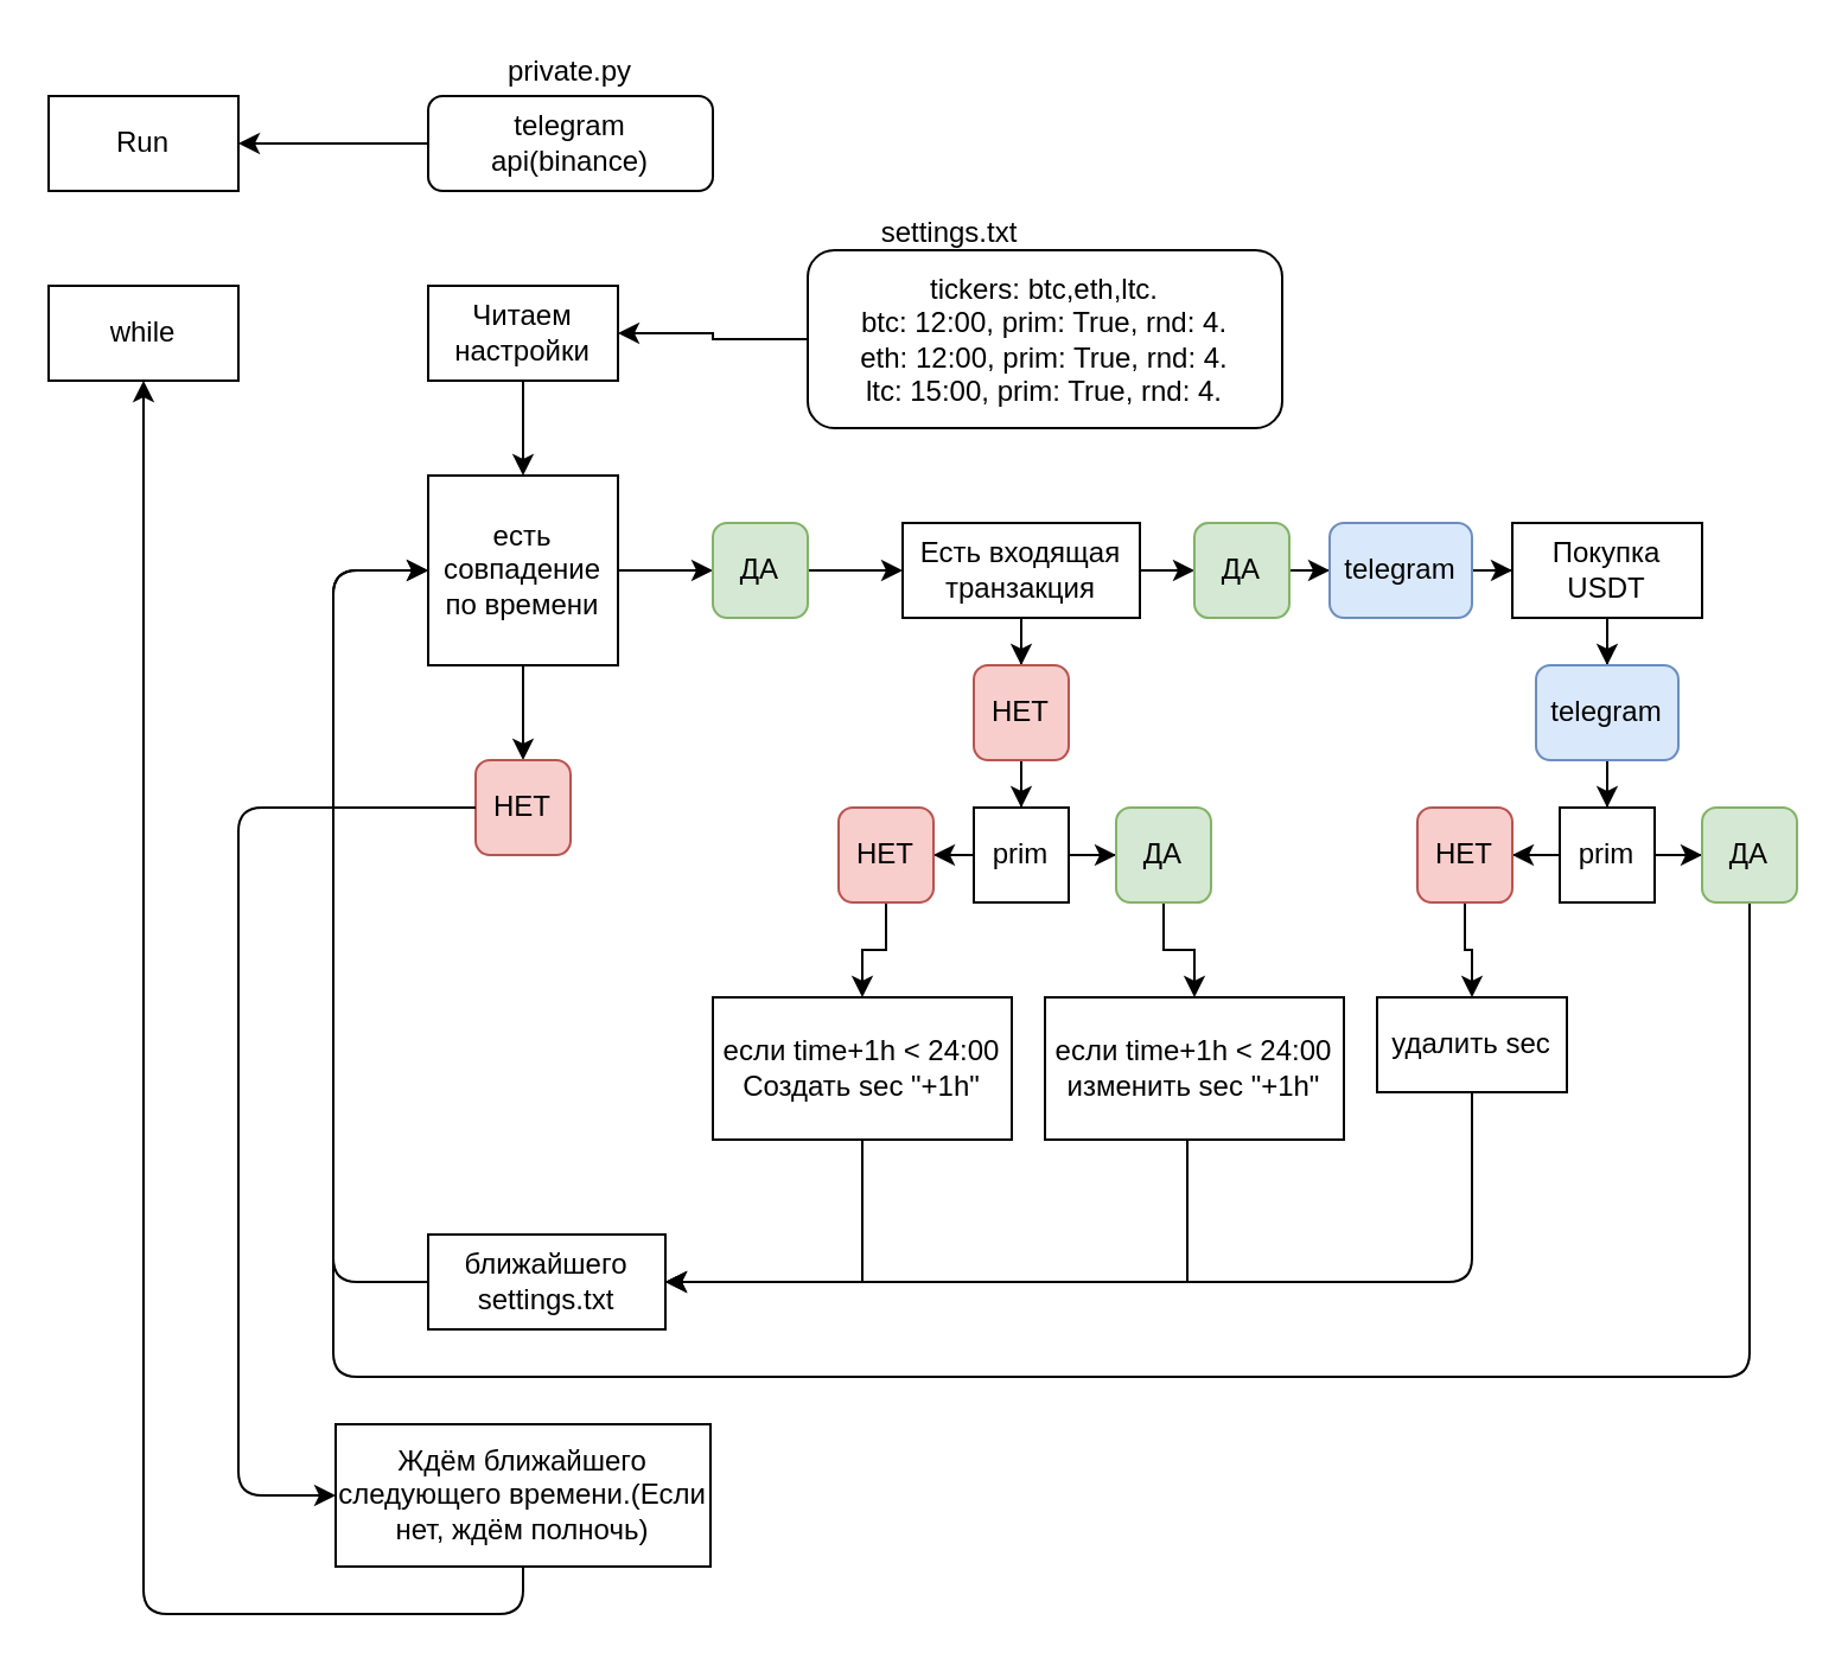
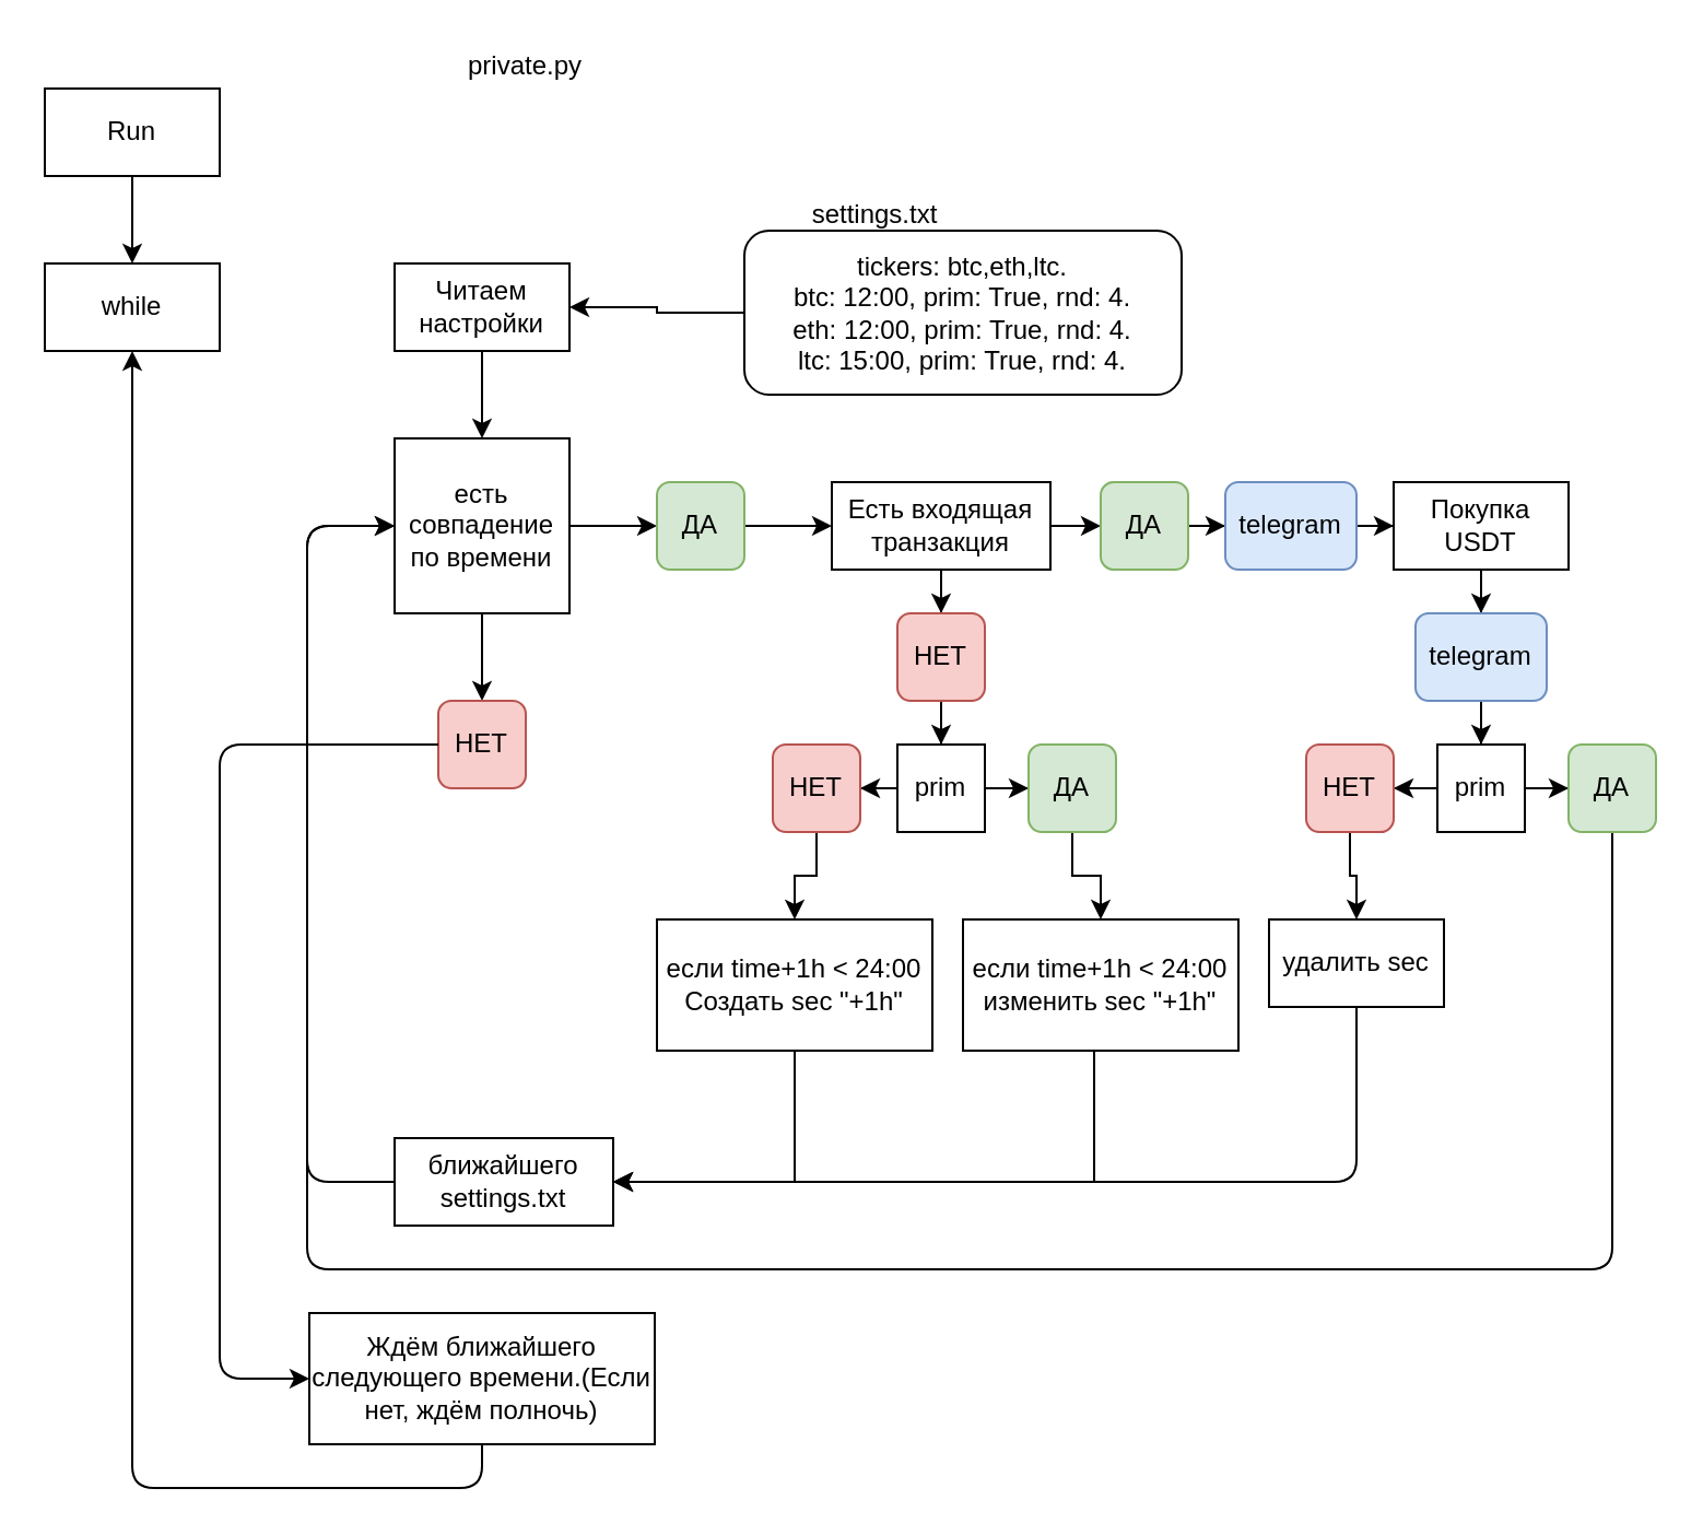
- <mxCell id="14" value="" style="edgeStyle=orthogonalEdgeStyle;rounded=0;orthogonalLoop=1;jettySize=auto;html=1;" edge="1" parent="1" source="5" target="3"><mxGeometry relative="1" as="geometry" /></mxCell>
- <mxCell id="5" value="telegram&lt;br&gt;api(binance)" style="rounded=1;whiteSpace=wrap;html=1;" vertex="1" parent="4"><mxGeometry y="20" width="120" height="40" as="geometry" /></mxCell>
+ <mxCell id="2" value="" style="edgeStyle=orthogonalEdgeStyle;rounded=0;orthogonalLoop=1;jettySize=auto;html=1;" edge="1" parent="1" source="3" target="9"><mxGeometry relative="1" as="geometry" /></mxCell>
